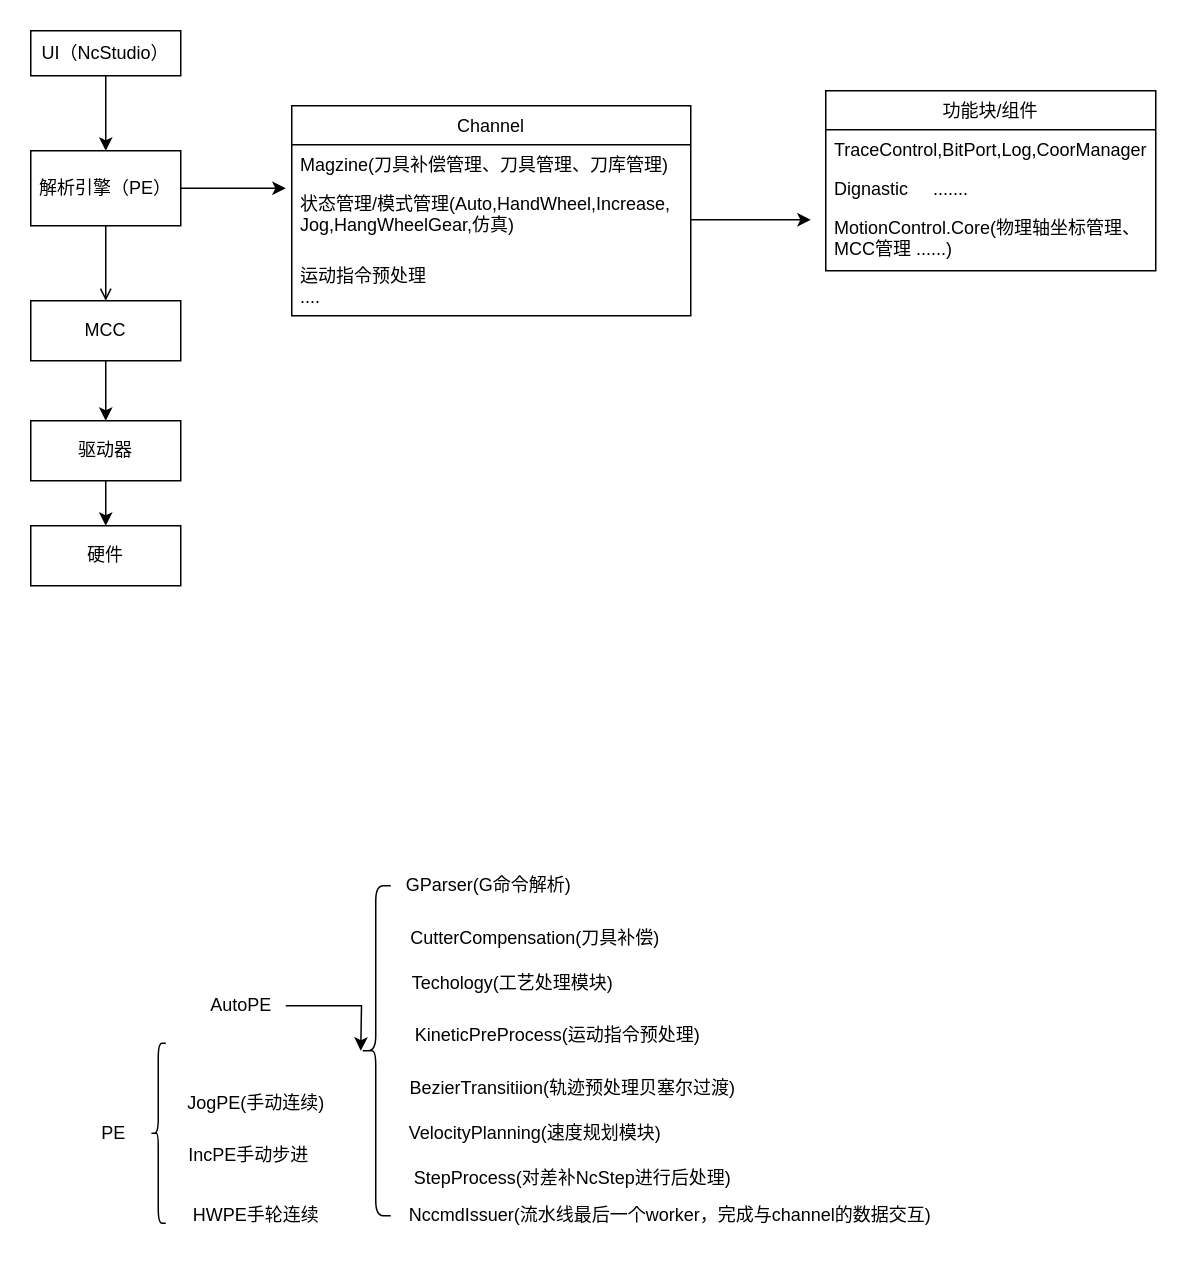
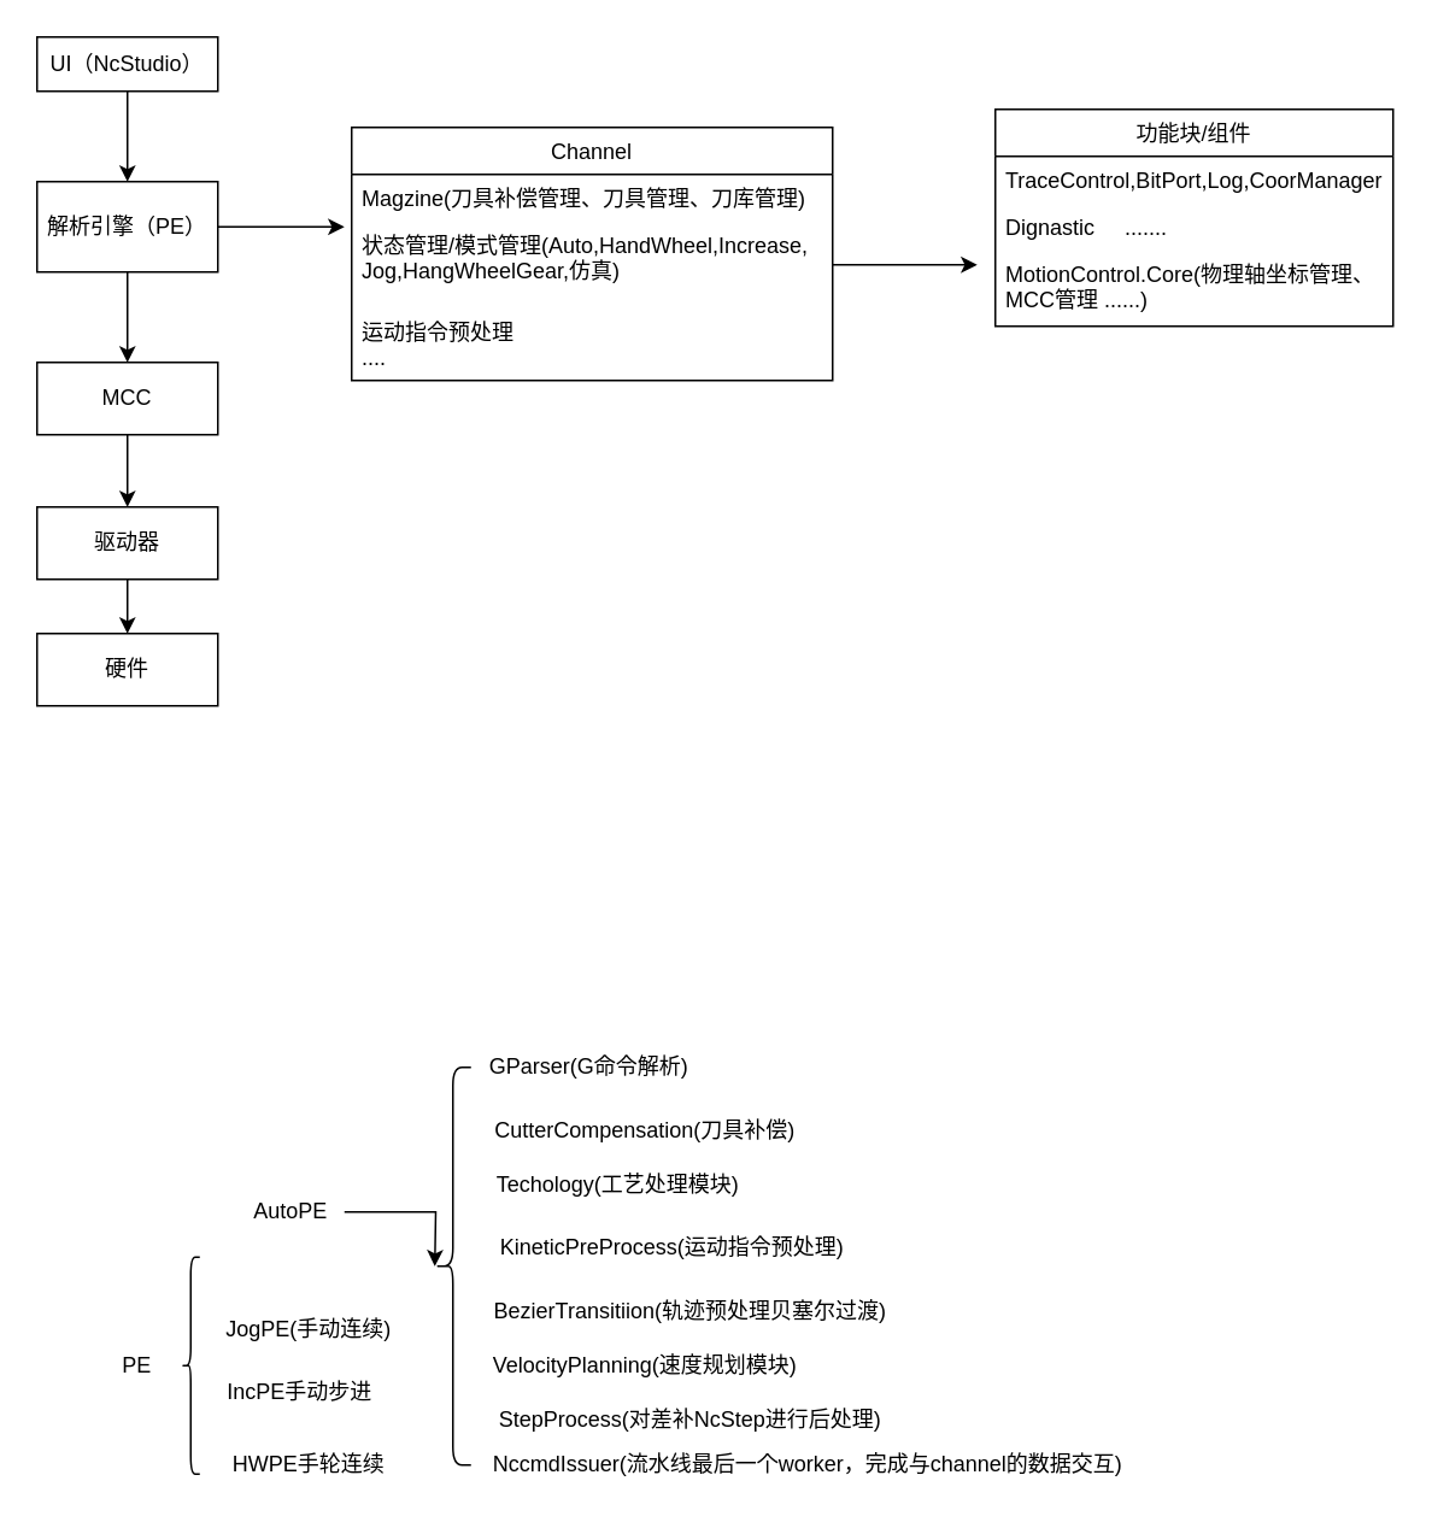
- <mxCell id="4" style="edgeStyle=orthogonalEdgeStyle;rounded=0;orthogonalLoop=1;jettySize=auto;html=1;entryX=0.5;entryY=0;entryDx=0;entryDy=0;endArrow=open;" edge="1" parent="1" source="6" target="8"><mxGeometry relative="1" as="geometry" /></mxCell>
+ <mxCell id="4" style="edgeStyle=orthogonalEdgeStyle;rounded=0;orthogonalLoop=1;jettySize=auto;html=1;entryX=0.5;entryY=0;entryDx=0;entryDy=0;" edge="1" parent="1" source="6" target="8"><mxGeometry relative="1" as="geometry" /></mxCell>
